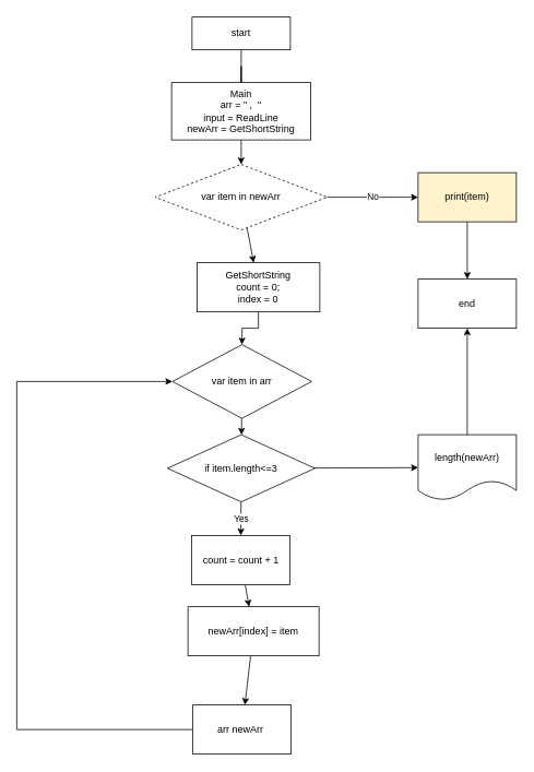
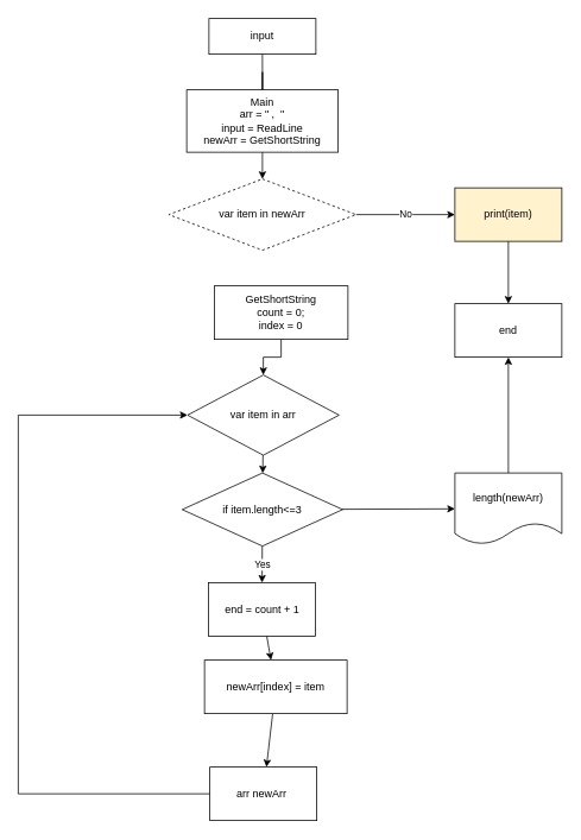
- <mxCell id="3" value="start" style="rounded=0;whiteSpace=wrap;html=1;" parent="1" vertex="1"><mxGeometry x="234" y="20" width="120" height="40" as="geometry" /></mxCell>
+ <mxCell id="3" value="input" style="rounded=0;whiteSpace=wrap;html=1;" parent="1" vertex="1"><mxGeometry x="234" y="20" width="120" height="40" as="geometry" /></mxCell>
- <mxCell id="9" value="" style="edgeStyle=none;html=1;" edge="1" parent="1" source="10" target="5"><mxGeometry relative="1" as="geometry" /></mxCell>
- <mxCell id="20" value="count = count + 1" style="rounded=0;whiteSpace=wrap;html=1;" parent="1" vertex="1"><mxGeometry x="233.5" y="653" width="120" height="60" as="geometry" /></mxCell>
+ <mxCell id="20" value="end = count + 1" style="rounded=0;whiteSpace=wrap;html=1;" parent="1" vertex="1"><mxGeometry x="233.5" y="653" width="120" height="60" as="geometry" /></mxCell>
